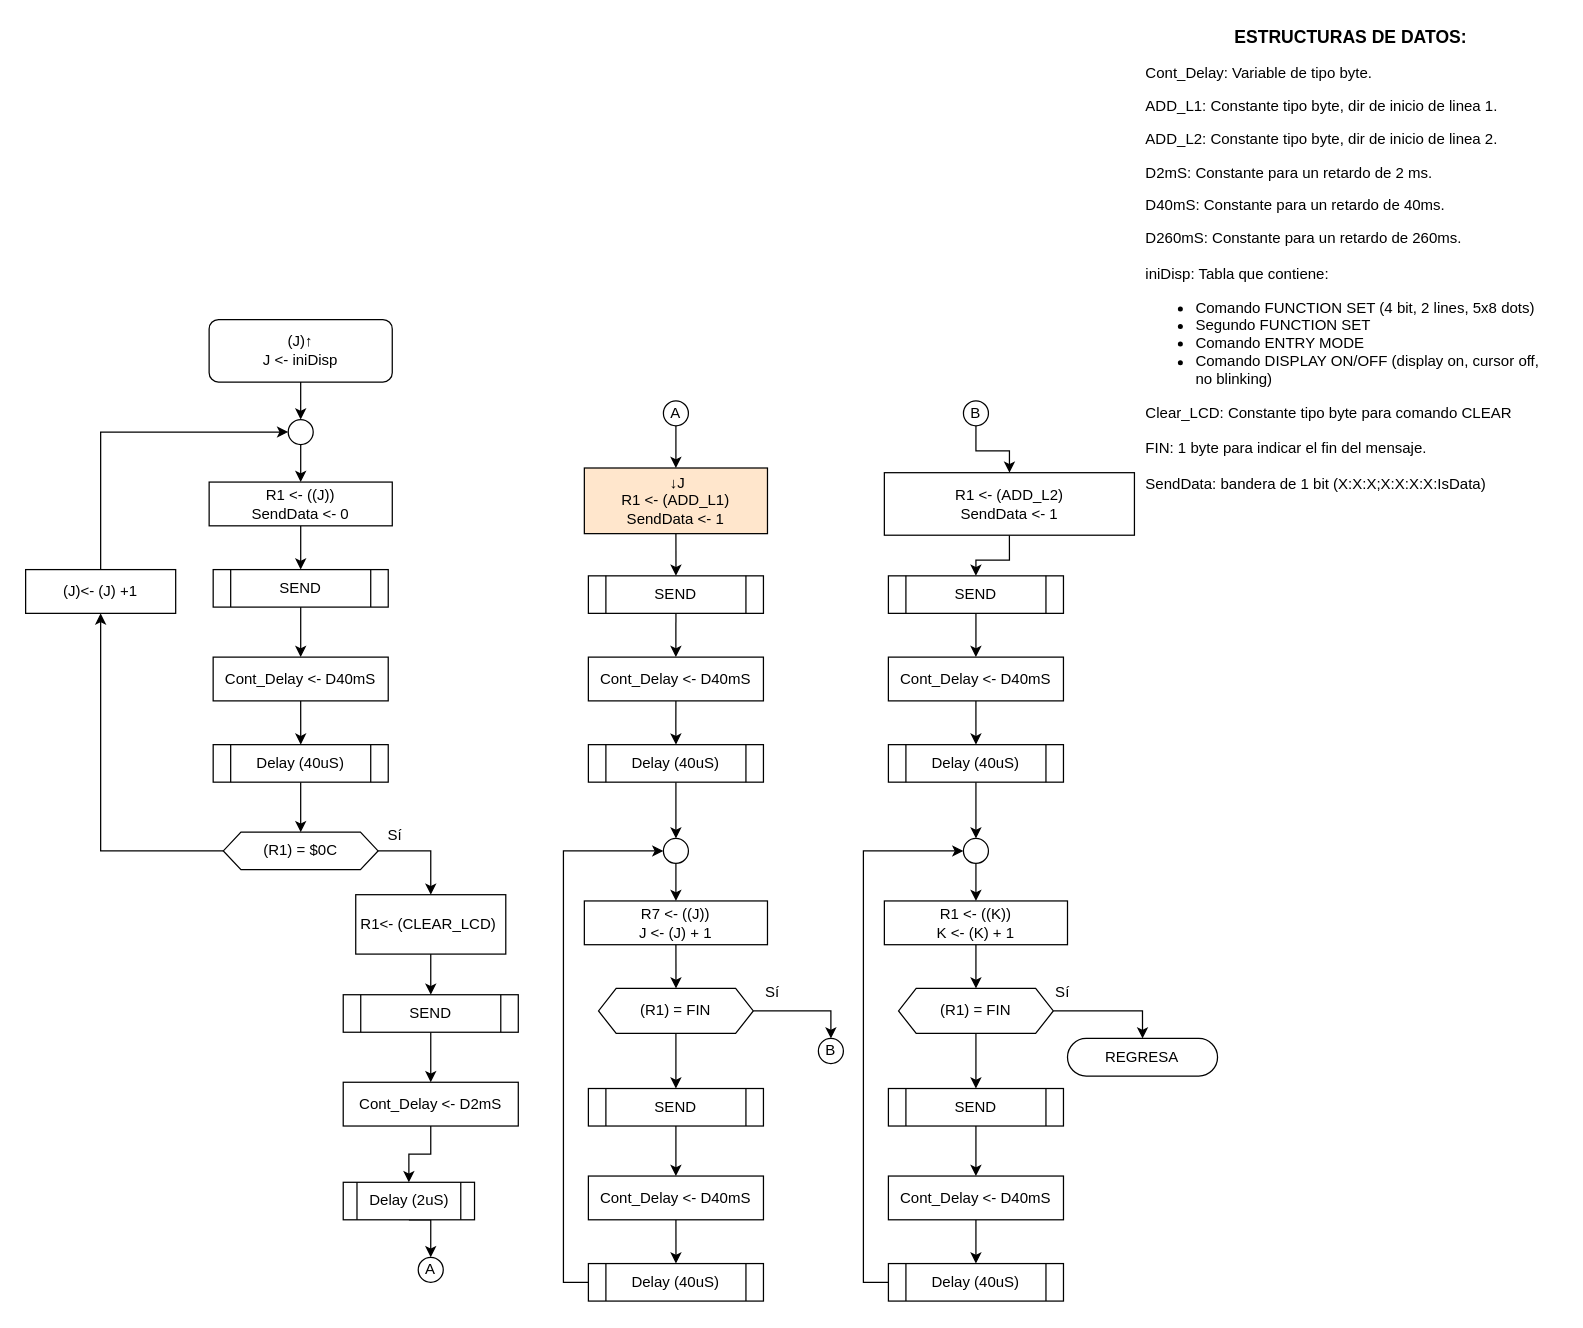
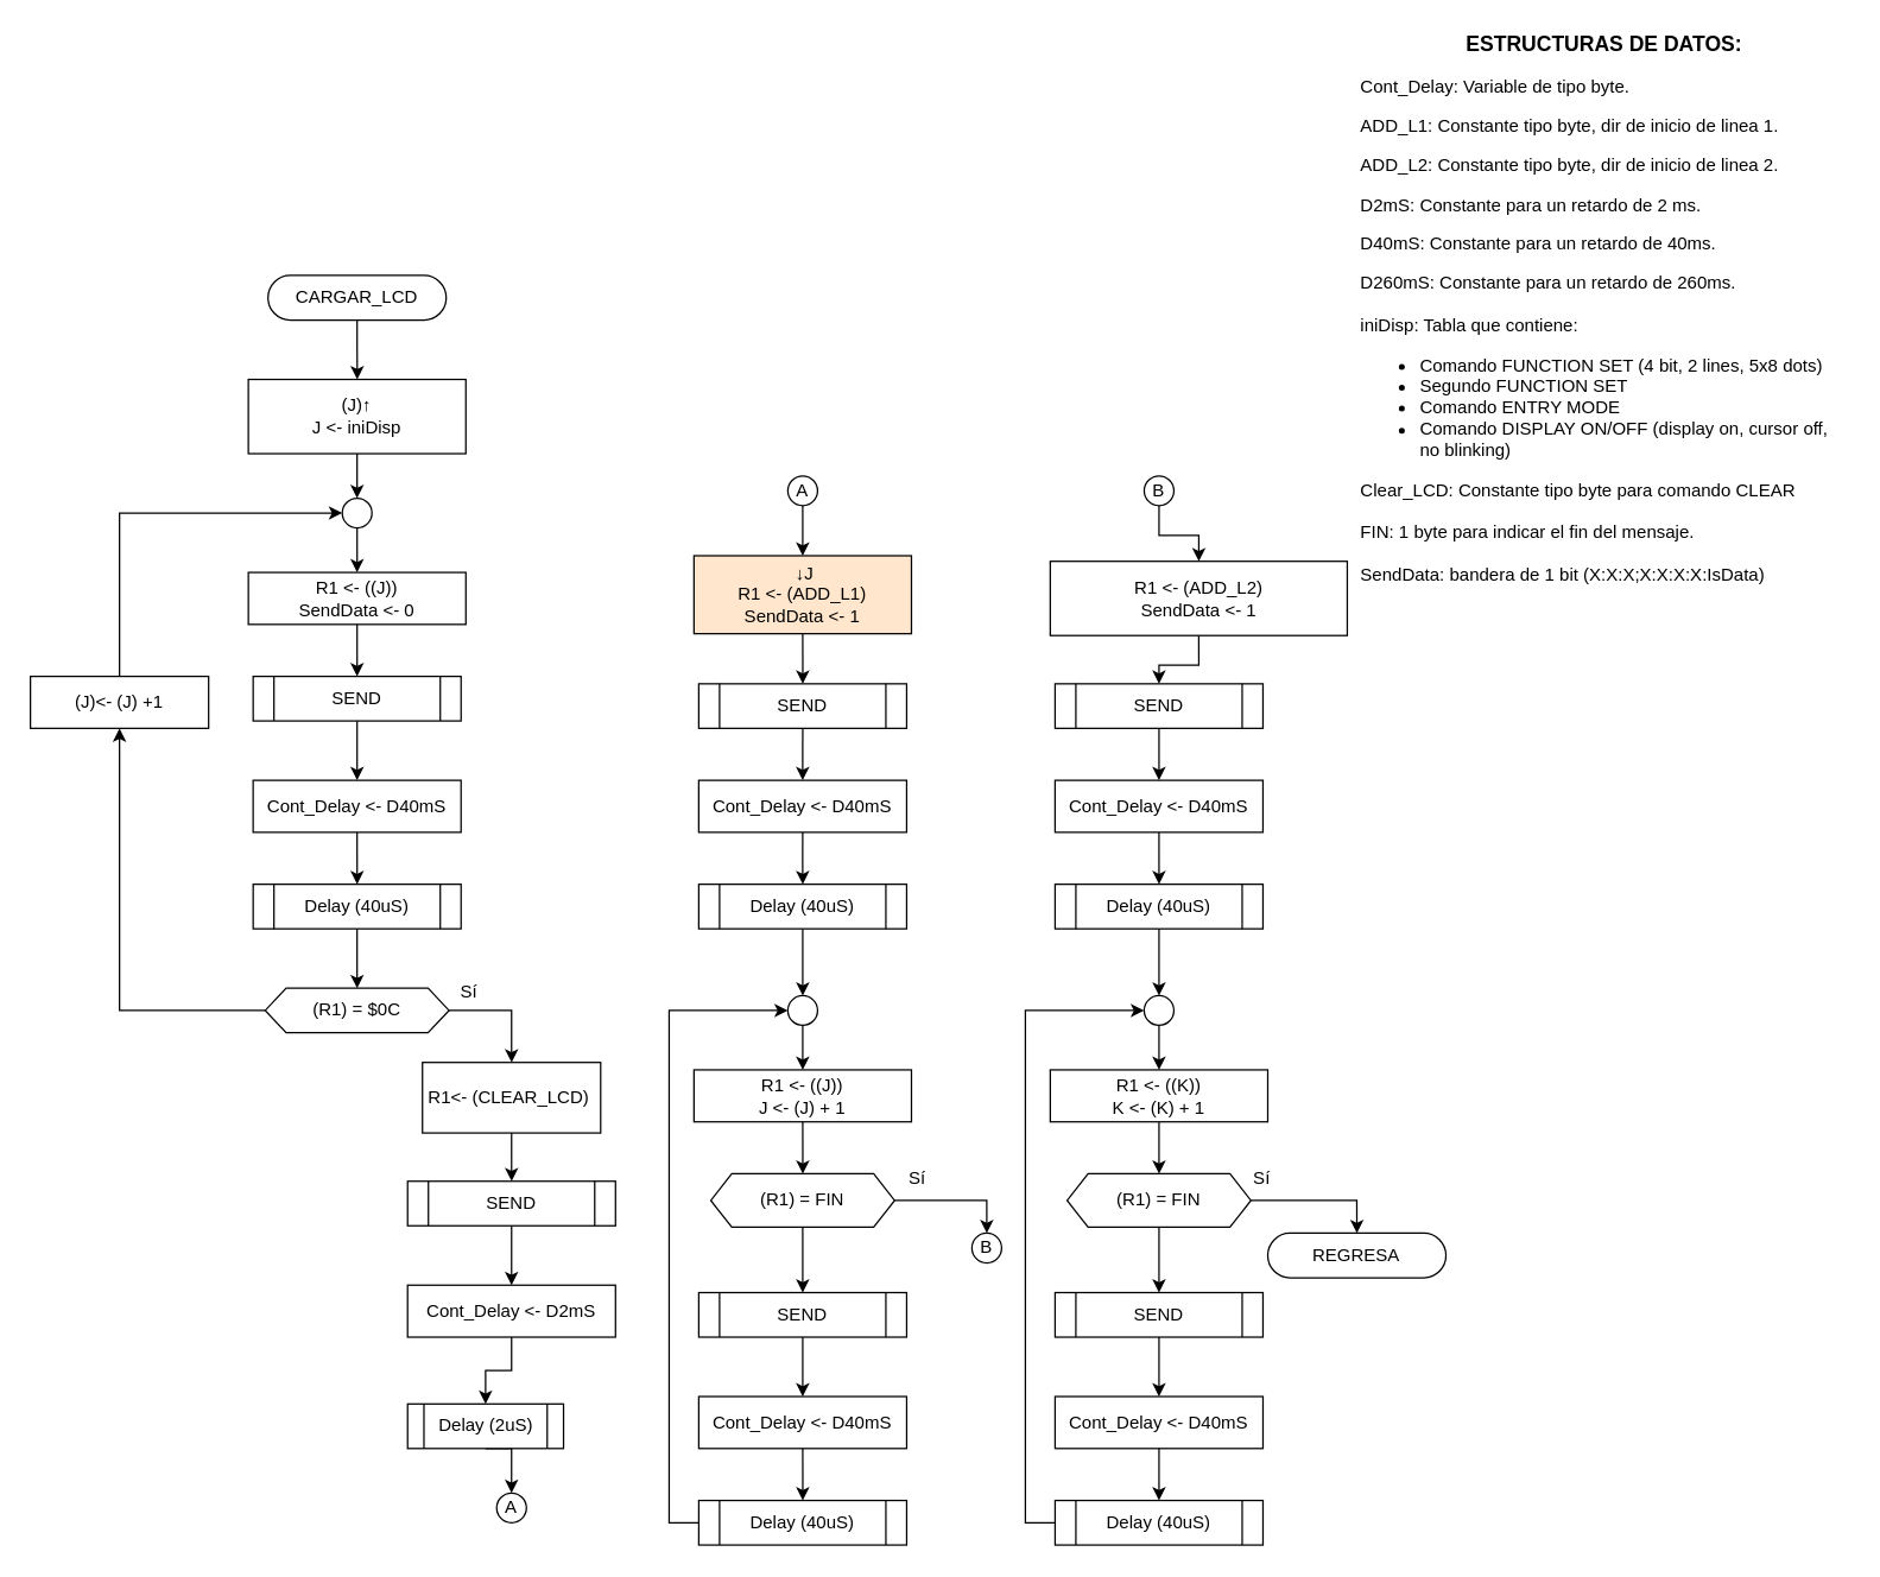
+ <mxCell id="3" value="CARGAR_LCD" style="rounded=1;whiteSpace=wrap;html=1;fontSize=12;glass=0;strokeWidth=1;shadow=0;arcSize=50;" parent="1" vertex="1"><mxGeometry x="179.99" y="185" width="120" height="30" as="geometry" /></mxCell>
+ <mxCell id="2" style="edgeStyle=orthogonalEdgeStyle;rounded=0;orthogonalLoop=1;jettySize=auto;html=1;exitX=0.5;exitY=1;exitDx=0;exitDy=0;" parent="1" source="3" target="11" edge="1"><mxGeometry relative="1" as="geometry" /></mxCell>
- <mxCell id="11" value="(J)↑&lt;br&gt;J &amp;lt;- iniDisp" style="whiteSpace=wrap;html=1;rounded=1;" parent="1" vertex="1"><mxGeometry x="166.75" y="255" width="146.46" height="50" as="geometry" /></mxCell>
+ <mxCell id="11" value="(J)↑&lt;br&gt;J &amp;lt;- iniDisp" style="rounded=0;whiteSpace=wrap;html=1;" parent="1" vertex="1"><mxGeometry x="166.75" y="255" width="146.46" height="50" as="geometry" /></mxCell>
- <mxCell id="49" value="R7 &amp;lt;- ((J))&lt;br&gt;J &amp;lt;- (J) + 1" style="rounded=0;whiteSpace=wrap;html=1;" parent="1" vertex="1"><mxGeometry x="466.83" y="720" width="146.46" height="35" as="geometry" /></mxCell>
+ <mxCell id="49" value="R1 &amp;lt;- ((J))&lt;br&gt;J &amp;lt;- (J) + 1" style="rounded=0;whiteSpace=wrap;html=1;" parent="1" vertex="1"><mxGeometry x="466.83" y="720" width="146.46" height="35" as="geometry" /></mxCell>
